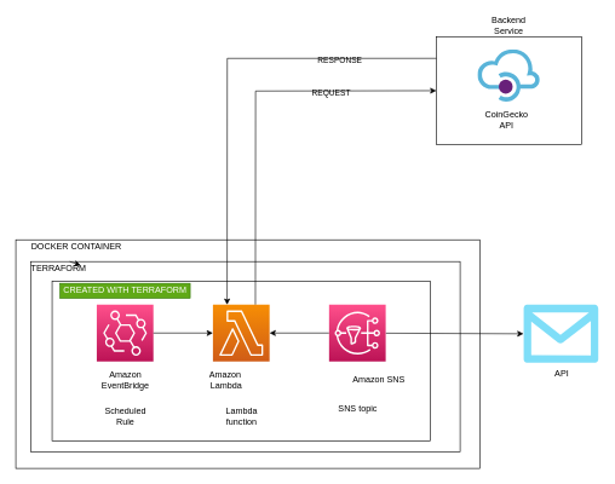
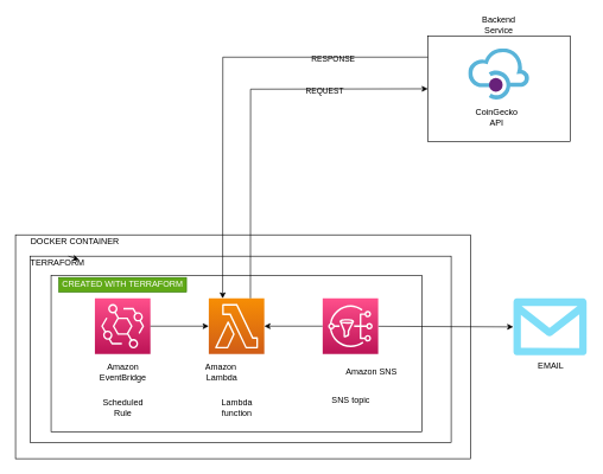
- <mxCell id="8" value="API" style="text;html=1;strokeColor=none;fillColor=none;align=center;verticalAlign=middle;whiteSpace=wrap;rounded=0;" parent="2" vertex="1"><mxGeometry x="712.85" y="479.5" width="79.5" height="30" as="geometry" /></mxCell>
+ <mxCell id="8" value="EMAIL" style="text;html=1;strokeColor=none;fillColor=none;align=center;verticalAlign=middle;whiteSpace=wrap;rounded=0;" parent="2" vertex="1"><mxGeometry x="712.85" y="479.5" width="79.5" height="30" as="geometry" /></mxCell>
